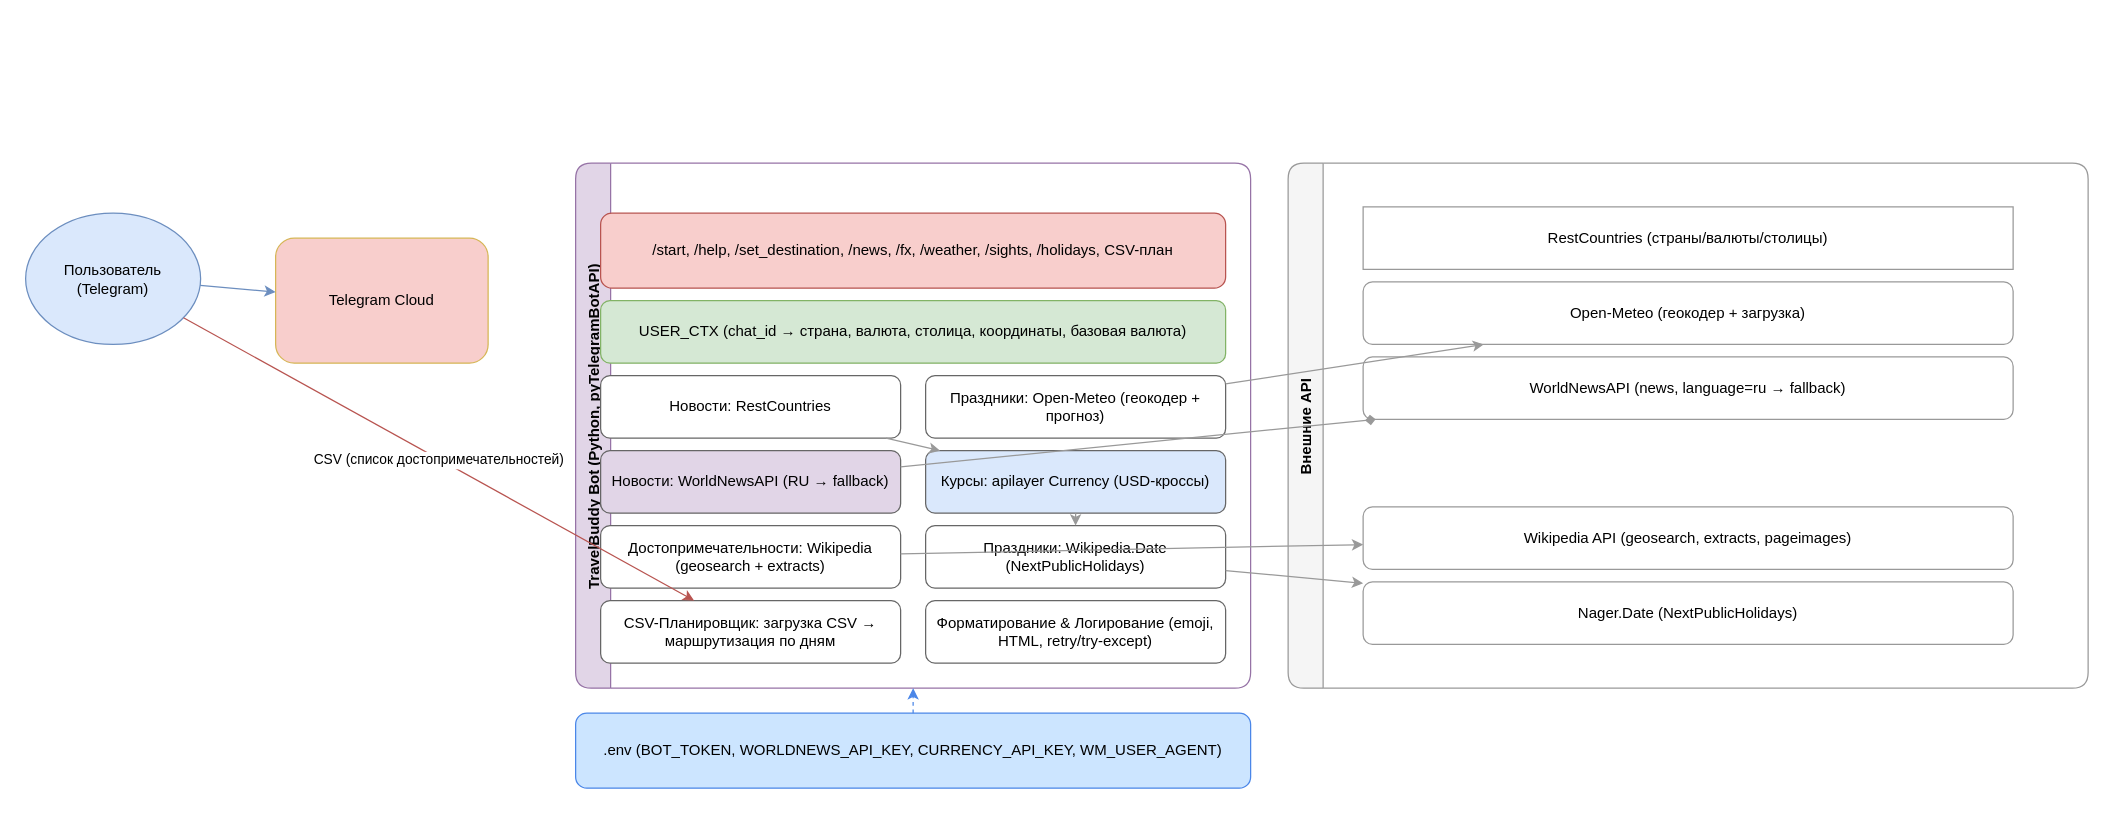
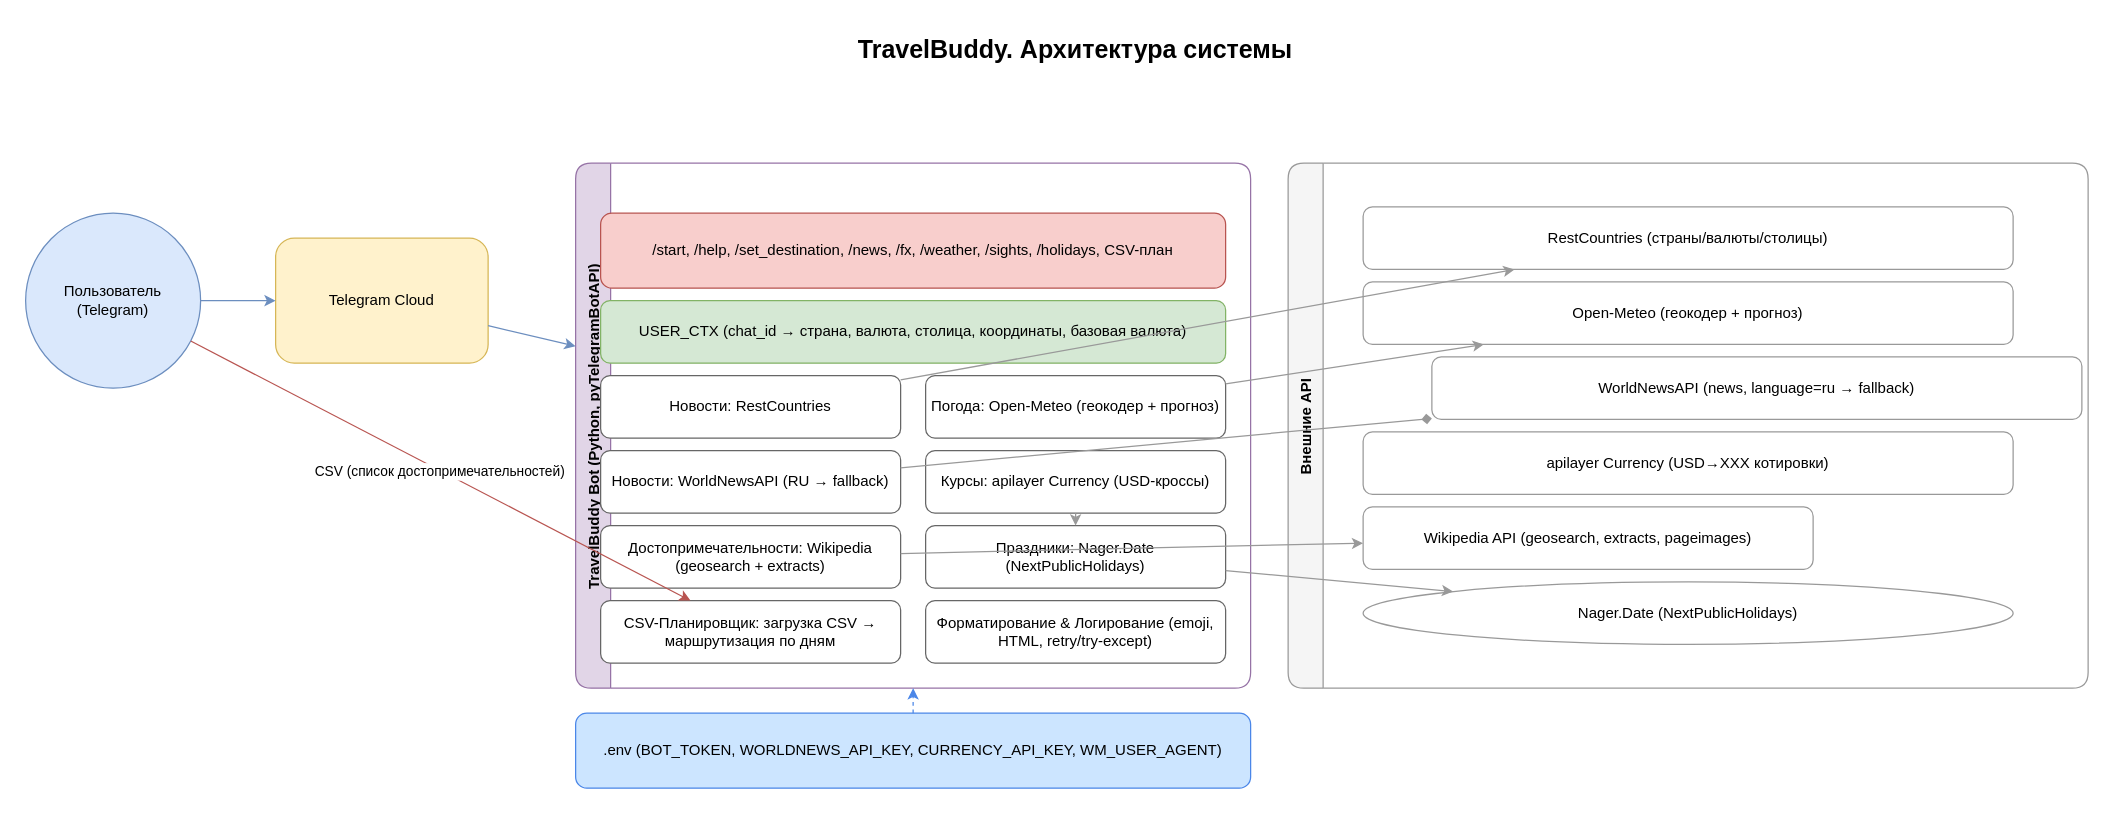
+ <mxCell id="2" value="TravelBuddy. Архитектура системы&#10;" style="text;strokeColor=none;fillColor=none;fontSize=20;fontStyle=1;align=center;verticalAlign=top;" parent="1" vertex="1"><mxGeometry x="610" y="20" width="500" height="40" as="geometry" /></mxCell>
- <mxCell id="18" value="RestCountries (страны/валюты/столицы)" style="whiteSpace=wrap;html=1;fillColor=#fff;strokeColor=#999;rounded=0;" parent="17" vertex="1"><mxGeometry x="60" y="35" width="520" height="50" as="geometry" /></mxCell>
+ <mxCell id="18" value="RestCountries (страны/валюты/столицы)" style="rounded=1;whiteSpace=wrap;html=1;fillColor=#fff;strokeColor=#999" parent="17" vertex="1"><mxGeometry x="60" y="35" width="520" height="50" as="geometry" /></mxCell>
- <mxCell id="3" value="Пользователь (Telegram)" style="shape=ellipse;whiteSpace=wrap;html=1;aspect=fixed;perimeter=ellipsePerimeter;fillColor=#dae8fc;strokeColor=#6c8ebf" parent="1" vertex="1"><mxGeometry x="20" y="170" width="140" height="105" as="geometry" /></mxCell>
+ <mxCell id="3" value="Пользователь (Telegram)" style="shape=ellipse;whiteSpace=wrap;html=1;aspect=fixed;perimeter=ellipsePerimeter;fillColor=#dae8fc;strokeColor=#6c8ebf" parent="1" vertex="1"><mxGeometry x="20" y="170" width="140" height="140" as="geometry" /></mxCell>
- <mxCell id="4" value="Telegram Cloud" style="rounded=1;whiteSpace=wrap;html=1;fillColor=#f8cecc;strokeColor=#d6b656;" parent="1" vertex="1"><mxGeometry x="220" y="190" width="170" height="100" as="geometry" /></mxCell>
+ <mxCell id="4" value="Telegram Cloud" style="rounded=1;whiteSpace=wrap;html=1;fillColor=#fff2cc;strokeColor=#d6b656" parent="1" vertex="1"><mxGeometry x="220" y="190" width="170" height="100" as="geometry" /></mxCell>
- <mxCell id="19" value="Open-Meteo (геокодер + загрузка)" style="rounded=1;whiteSpace=wrap;html=1;fillColor=#fff;strokeColor=#999" parent="17" vertex="1"><mxGeometry x="60" y="95" width="520" height="50" as="geometry" /></mxCell>
+ <mxCell id="19" value="Open-Meteo (геокодер + прогноз)" style="rounded=1;whiteSpace=wrap;html=1;fillColor=#fff;strokeColor=#999" parent="17" vertex="1"><mxGeometry x="60" y="95" width="520" height="50" as="geometry" /></mxCell>
+ <mxCell id="25" style="endArrow=classic;strokeColor=#6c8ebf" parent="1" source="4" target="5" edge="1"><mxGeometry relative="1" as="geometry" /></mxCell>
- <mxCell id="20" value="WorldNewsAPI (news, language=ru → fallback)" style="rounded=1;whiteSpace=wrap;html=1;fillColor=#fff;strokeColor=#999" parent="17" vertex="1"><mxGeometry x="60" y="155" width="520" height="50" as="geometry" /></mxCell>
+ <mxCell id="20" value="WorldNewsAPI (news, language=ru → fallback)" style="rounded=1;whiteSpace=wrap;html=1;fillColor=#fff;strokeColor=#999" parent="17" vertex="1"><mxGeometry x="115" y="155" width="520" height="50" as="geometry" /></mxCell>
- <mxCell id="9" value="Праздники: Open-Meteo (геокодер + прогноз)" style="rounded=1;whiteSpace=wrap;html=1;fillColor=#ffffff;strokeColor=#666666" parent="5" vertex="1"><mxGeometry x="280" y="170" width="240" height="50" as="geometry" /></mxCell>
+ <mxCell id="9" value="Погода: Open-Meteo (геокодер + прогноз)" style="rounded=1;whiteSpace=wrap;html=1;fillColor=#ffffff;strokeColor=#666666" parent="5" vertex="1"><mxGeometry x="280" y="170" width="240" height="50" as="geometry" /></mxCell>
- <mxCell id="26" style="endArrow=classic;strokeColor=#999999;" parent="1" source="8" target="11" edge="1"><mxGeometry relative="1" as="geometry" /></mxCell>
+ <mxCell id="26" style="endArrow=classic;strokeColor=#999999" parent="1" source="8" target="18" edge="1"><mxGeometry relative="1" as="geometry" /></mxCell>
+ <mxCell id="21" value="apilayer Currency (USD→XXX котировки)" style="rounded=1;whiteSpace=wrap;html=1;fillColor=#fff;strokeColor=#999" parent="17" vertex="1"><mxGeometry x="60" y="215" width="520" height="50" as="geometry" /></mxCell>
- <mxCell id="10" value="Новости: WorldNewsAPI (RU → fallback)" style="rounded=1;whiteSpace=wrap;html=1;fillColor=#e1d5e7;strokeColor=#666666;" parent="5" vertex="1"><mxGeometry x="20" y="230" width="240" height="50" as="geometry" /></mxCell>
+ <mxCell id="10" value="Новости: WorldNewsAPI (RU → fallback)" style="rounded=1;whiteSpace=wrap;html=1;fillColor=#ffffff;strokeColor=#666666" parent="5" vertex="1"><mxGeometry x="20" y="230" width="240" height="50" as="geometry" /></mxCell>
- <mxCell id="11" value="Курсы: apilayer Currency (USD-кроссы)" style="rounded=1;whiteSpace=wrap;html=1;fillColor=#dae8fc;strokeColor=#666666;" parent="5" vertex="1"><mxGeometry x="280" y="230" width="240" height="50" as="geometry" /></mxCell>
+ <mxCell id="11" value="Курсы: apilayer Currency (USD-кроссы)" style="rounded=1;whiteSpace=wrap;html=1;fillColor=#ffffff;strokeColor=#666666" parent="5" vertex="1"><mxGeometry x="280" y="230" width="240" height="50" as="geometry" /></mxCell>
- <mxCell id="22" value="Wikipedia API (geosearch, extracts, pageimages)" style="rounded=1;whiteSpace=wrap;html=1;fillColor=#fff;strokeColor=#999" parent="17" vertex="1"><mxGeometry x="60" y="275" width="520" height="50" as="geometry" /></mxCell>
+ <mxCell id="22" value="Wikipedia API (geosearch, extracts, pageimages)" style="rounded=1;whiteSpace=wrap;html=1;fillColor=#fff;strokeColor=#999" parent="17" vertex="1"><mxGeometry x="60" y="275" width="360" height="50" as="geometry" /></mxCell>
- <mxCell id="13" value="Праздники: Wikipedia.Date (NextPublicHolidays)" style="rounded=1;whiteSpace=wrap;html=1;fillColor=#ffffff;strokeColor=#666666" parent="5" vertex="1"><mxGeometry x="280" y="290" width="240" height="50" as="geometry" /></mxCell>
+ <mxCell id="13" value="Праздники: Nager.Date (NextPublicHolidays)" style="rounded=1;whiteSpace=wrap;html=1;fillColor=#ffffff;strokeColor=#666666" parent="5" vertex="1"><mxGeometry x="280" y="290" width="240" height="50" as="geometry" /></mxCell>
- <mxCell id="23" value="Nager.Date (NextPublicHolidays)" style="rounded=1;whiteSpace=wrap;html=1;fillColor=#fff;strokeColor=#999" parent="17" vertex="1"><mxGeometry x="60" y="335" width="520" height="50" as="geometry" /></mxCell>
+ <mxCell id="23" value="Nager.Date (NextPublicHolidays)" style="ellipse;whiteSpace=wrap;html=1;fillColor=#fff;strokeColor=#999;" parent="17" vertex="1"><mxGeometry x="60" y="335" width="520" height="50" as="geometry" /></mxCell>
